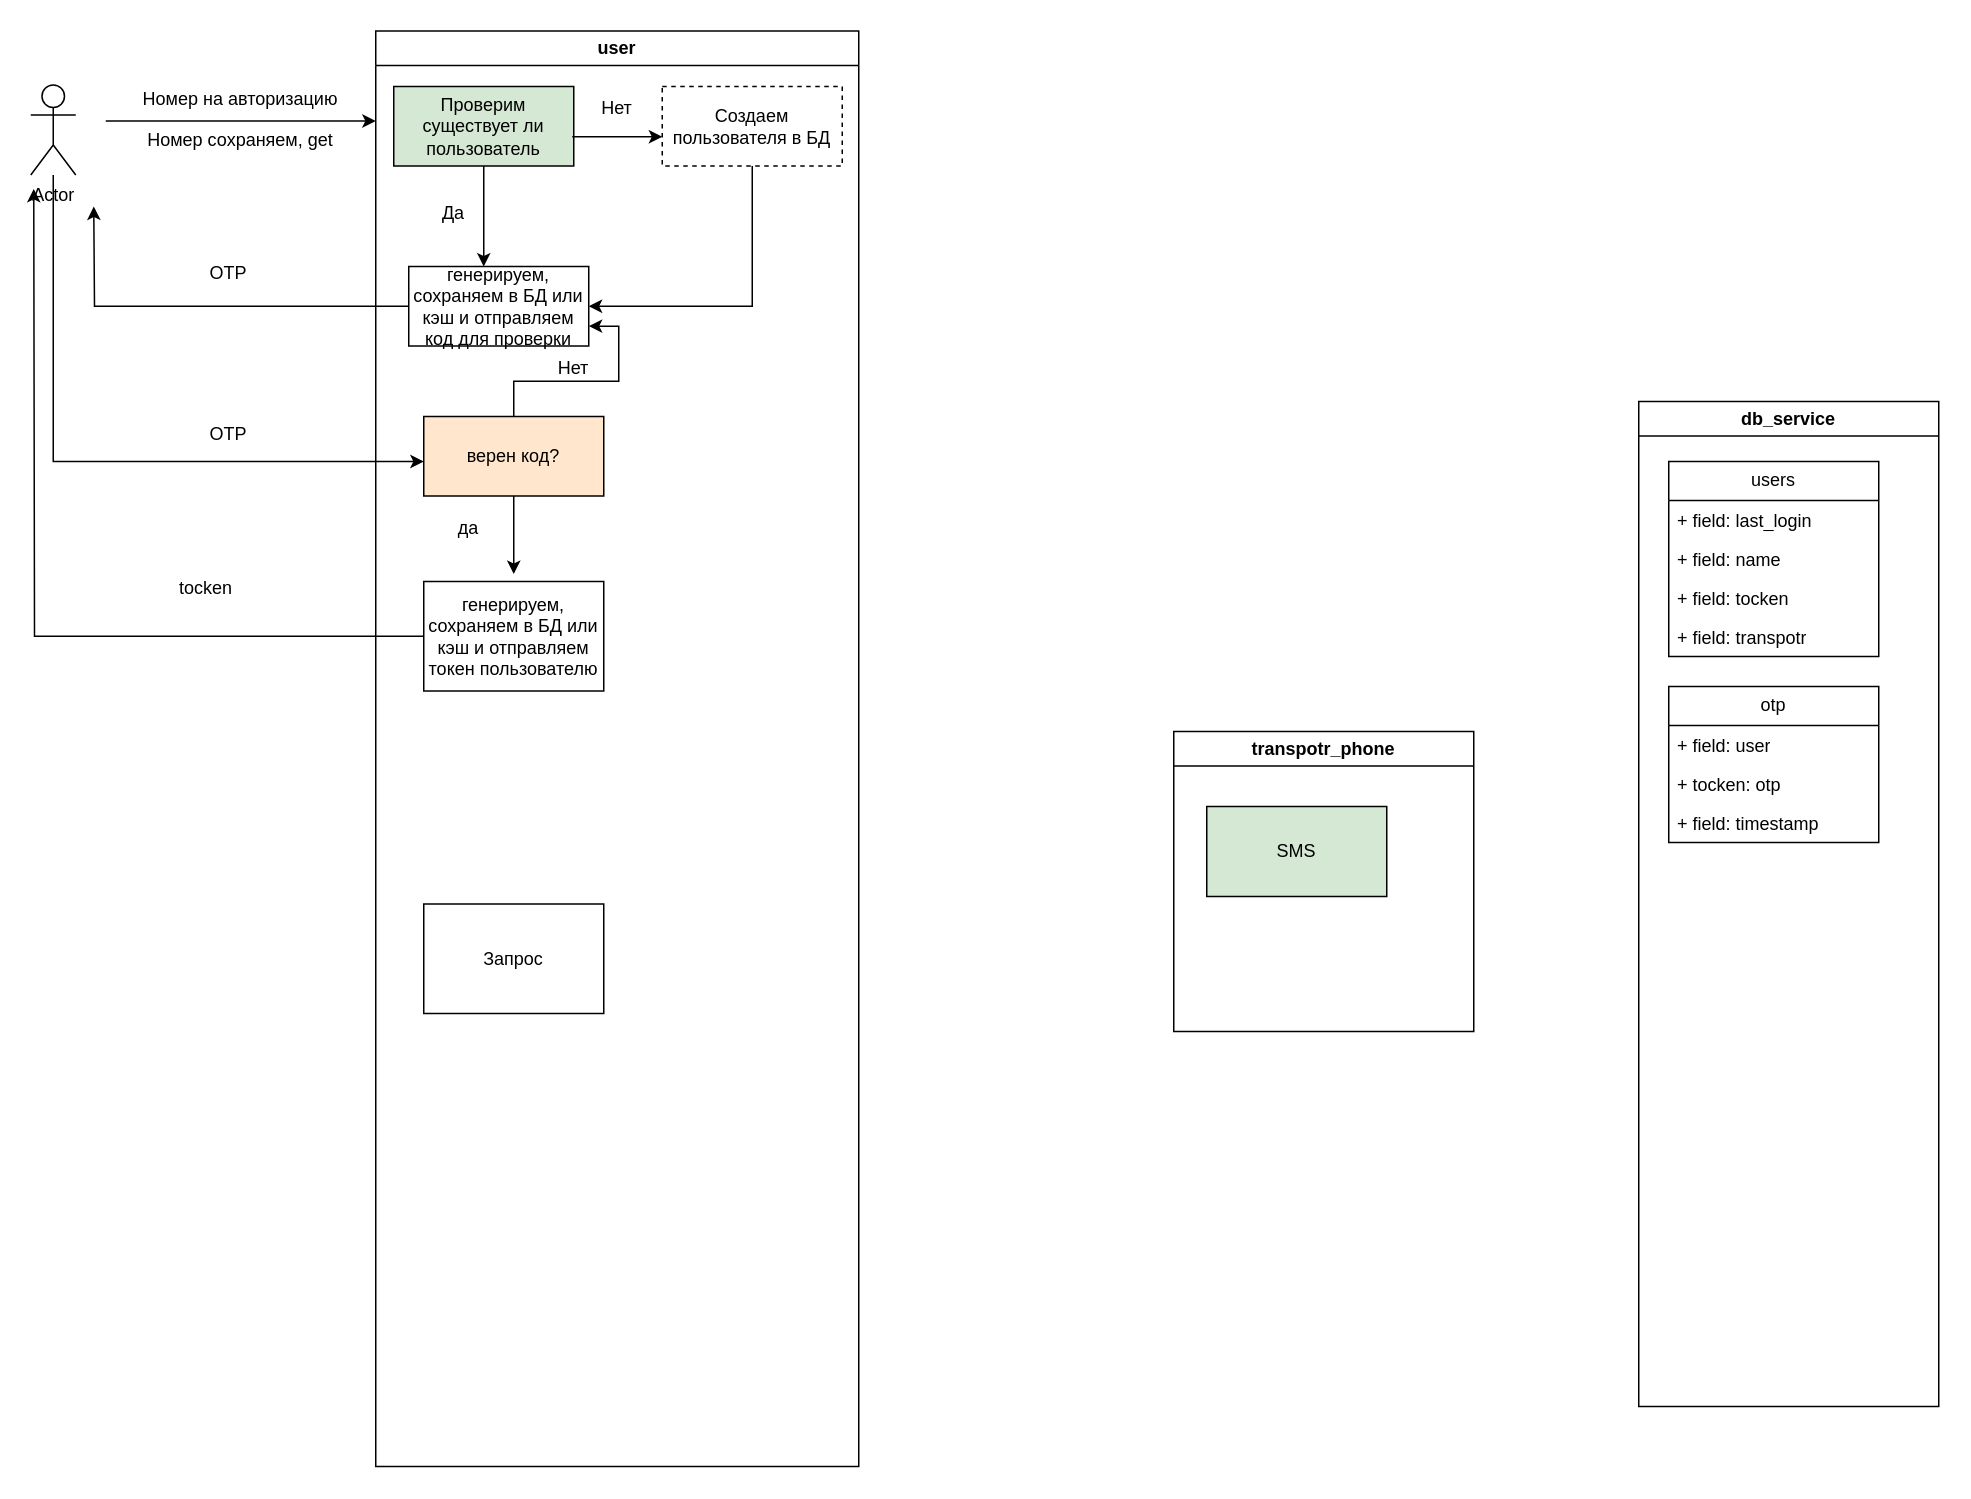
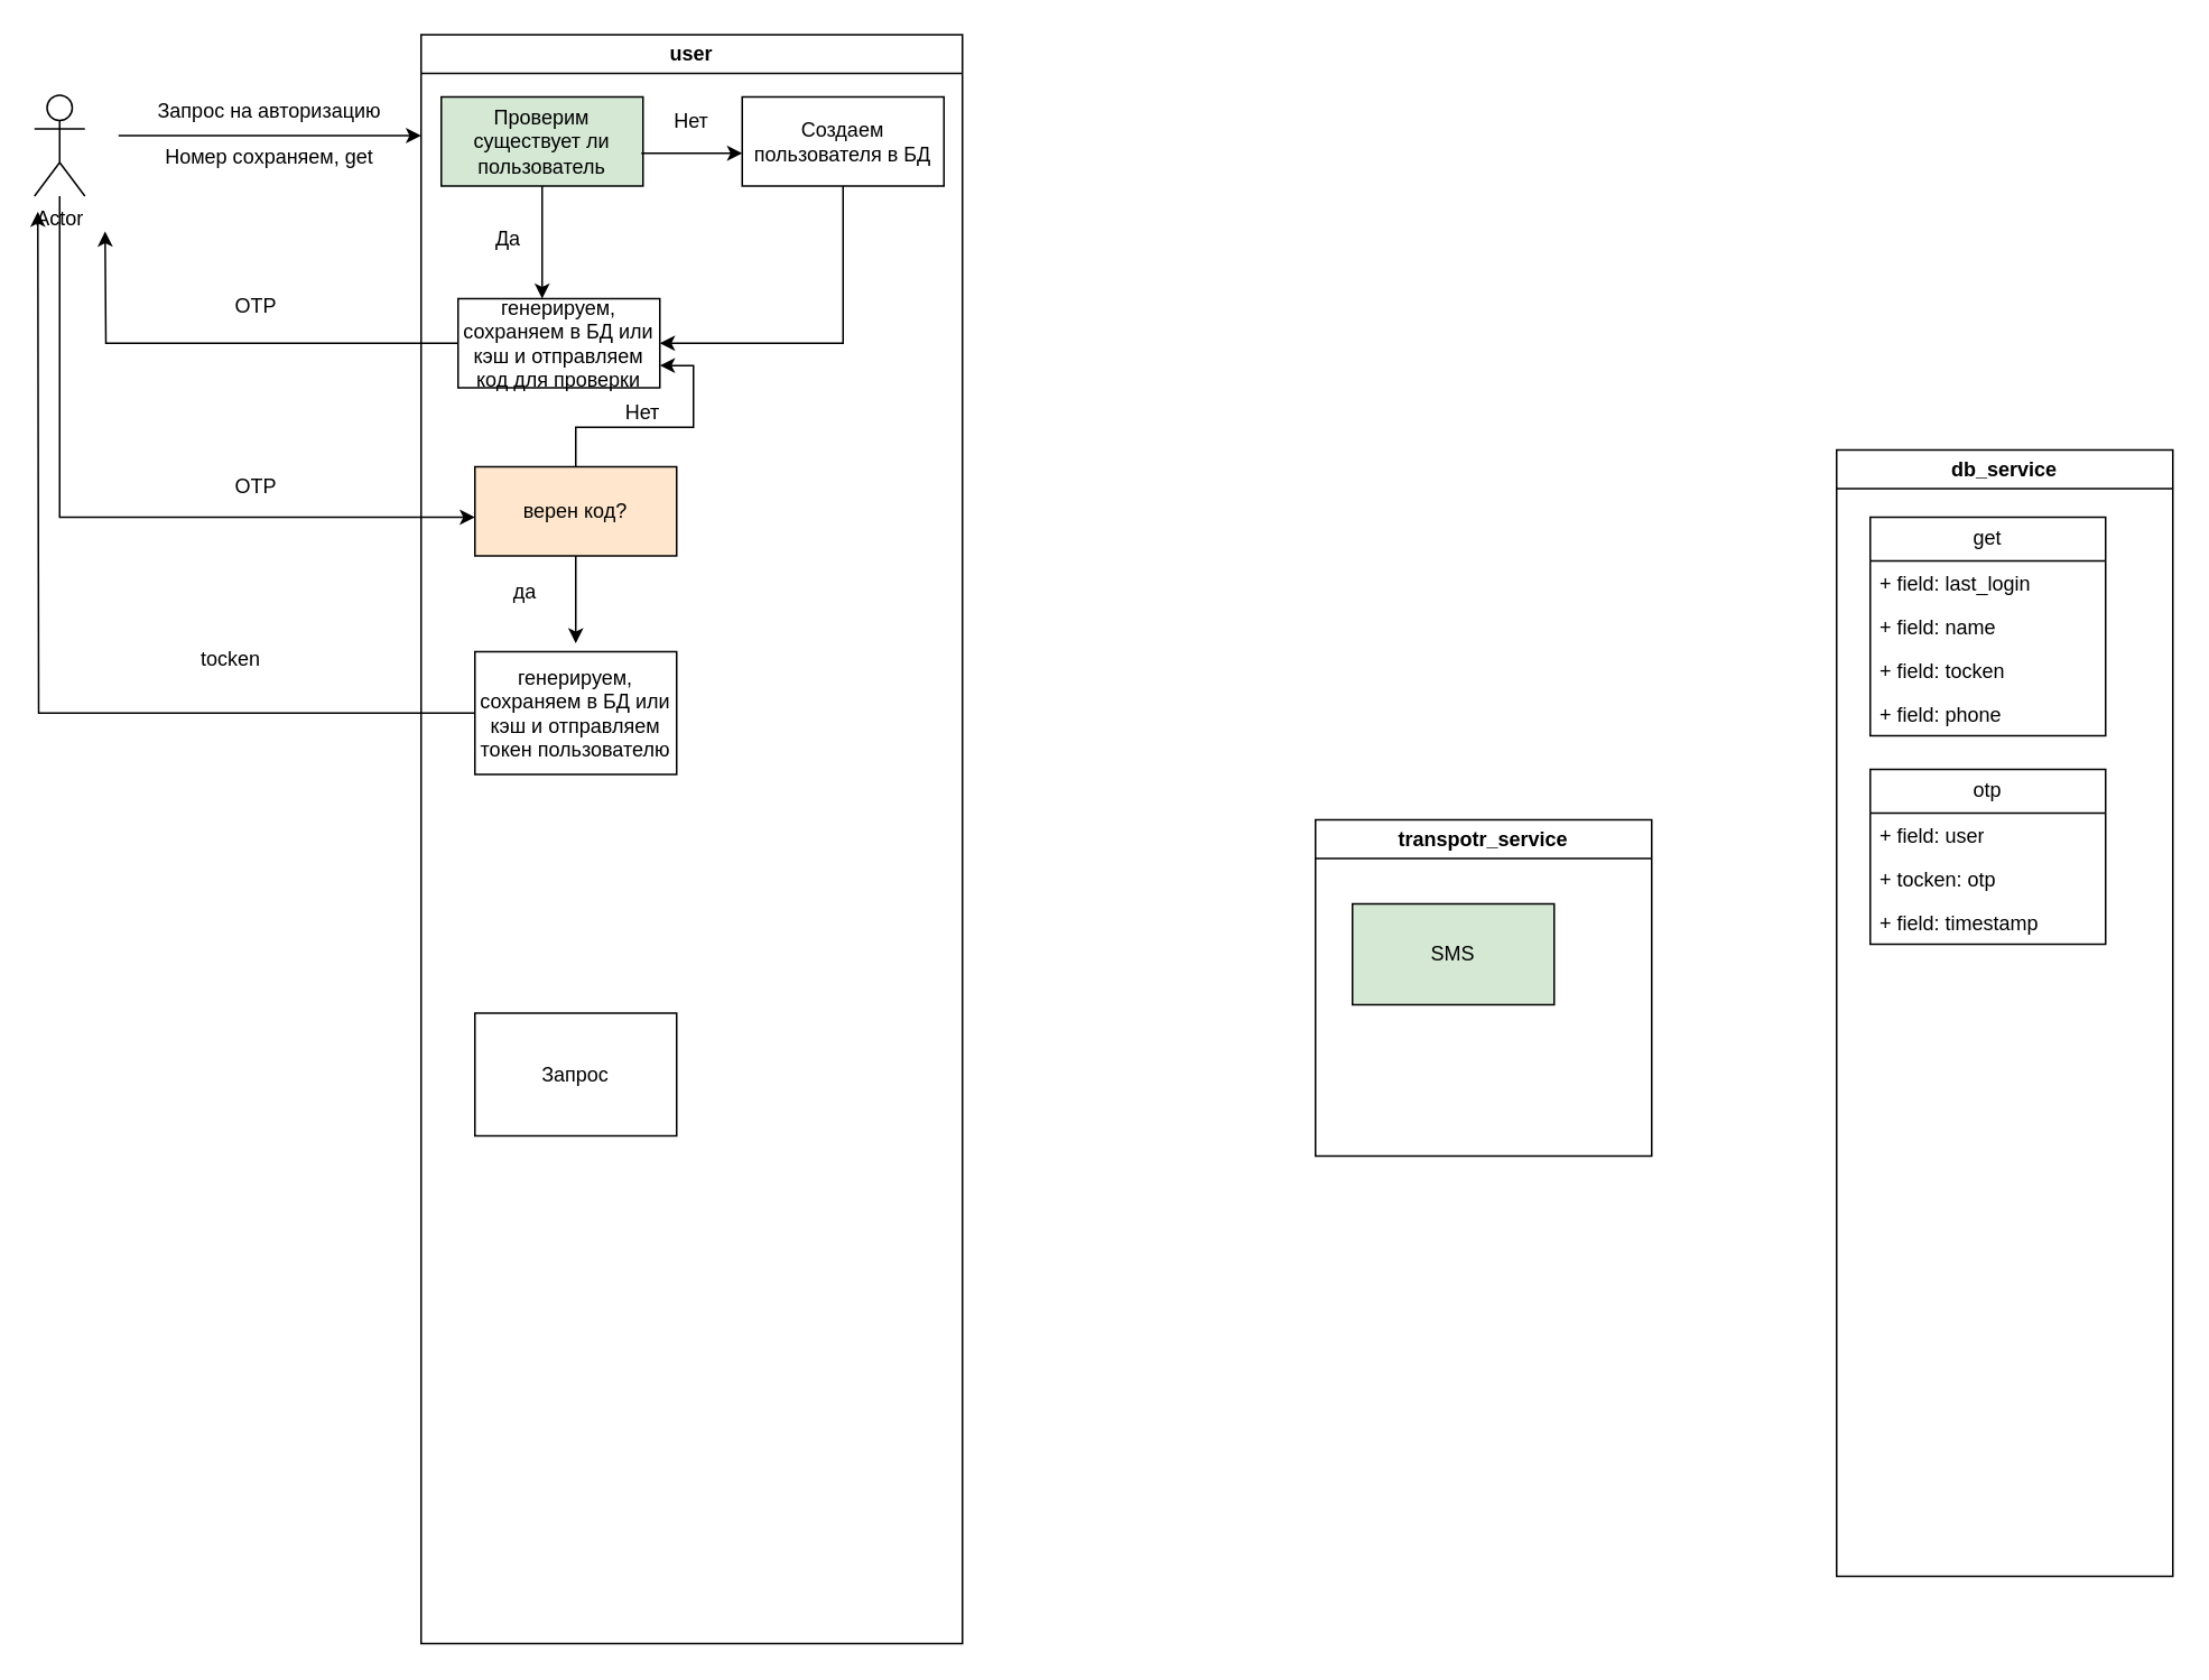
- <mxCell id="5" value="Номер на авторизацию" style="text;html=1;align=center;verticalAlign=middle;whiteSpace=wrap;rounded=0;" parent="1" vertex="1"><mxGeometry x="80" y="51" width="160" height="30" as="geometry" /></mxCell>
+ <mxCell id="5" value="Запрос на авторизацию" style="text;html=1;align=center;verticalAlign=middle;whiteSpace=wrap;rounded=0;" parent="1" vertex="1"><mxGeometry x="80" y="51" width="160" height="30" as="geometry" /></mxCell>
- <mxCell id="12" value="Создаем пользователя в БД" style="rounded=0;whiteSpace=wrap;html=1;dashed=1;" parent="7" vertex="1"><mxGeometry x="191" y="37" width="120" height="53" as="geometry" /></mxCell>
+ <mxCell id="12" value="Создаем пользователя в БД" style="rounded=0;whiteSpace=wrap;html=1;" parent="7" vertex="1"><mxGeometry x="191" y="37" width="120" height="53" as="geometry" /></mxCell>
- <mxCell id="28" value="users" style="swimlane;fontStyle=0;childLayout=stackLayout;horizontal=1;startSize=26;fillColor=none;horizontalStack=0;resizeParent=1;resizeParentMax=0;resizeLast=0;collapsible=1;marginBottom=0;whiteSpace=wrap;html=1;" parent="27" vertex="1"><mxGeometry x="20" y="40" width="140" height="130" as="geometry" /></mxCell>
+ <mxCell id="28" value="get" style="swimlane;fontStyle=0;childLayout=stackLayout;horizontal=1;startSize=26;fillColor=none;horizontalStack=0;resizeParent=1;resizeParentMax=0;resizeLast=0;collapsible=1;marginBottom=0;whiteSpace=wrap;html=1;" parent="27" vertex="1"><mxGeometry x="20" y="40" width="140" height="130" as="geometry" /></mxCell>
- <mxCell id="32" value="+ field: transpotr" style="text;strokeColor=none;fillColor=none;align=left;verticalAlign=top;spacingLeft=4;spacingRight=4;overflow=hidden;rotatable=0;points=[[0,0.5],[1,0.5]];portConstraint=eastwest;whiteSpace=wrap;html=1;" parent="28" vertex="1"><mxGeometry y="104" width="140" height="26" as="geometry" /></mxCell>
+ <mxCell id="32" value="+ field: phone" style="text;strokeColor=none;fillColor=none;align=left;verticalAlign=top;spacingLeft=4;spacingRight=4;overflow=hidden;rotatable=0;points=[[0,0.5],[1,0.5]];portConstraint=eastwest;whiteSpace=wrap;html=1;" parent="28" vertex="1"><mxGeometry y="104" width="140" height="26" as="geometry" /></mxCell>
- <mxCell id="25" value="transpotr_phone" style="swimlane;whiteSpace=wrap;html=1;" parent="1" vertex="1"><mxGeometry x="782" y="487" width="200" height="200" as="geometry" /></mxCell>
+ <mxCell id="25" value="transpotr_service" style="swimlane;whiteSpace=wrap;html=1;" parent="1" vertex="1"><mxGeometry x="782" y="487" width="200" height="200" as="geometry" /></mxCell>
